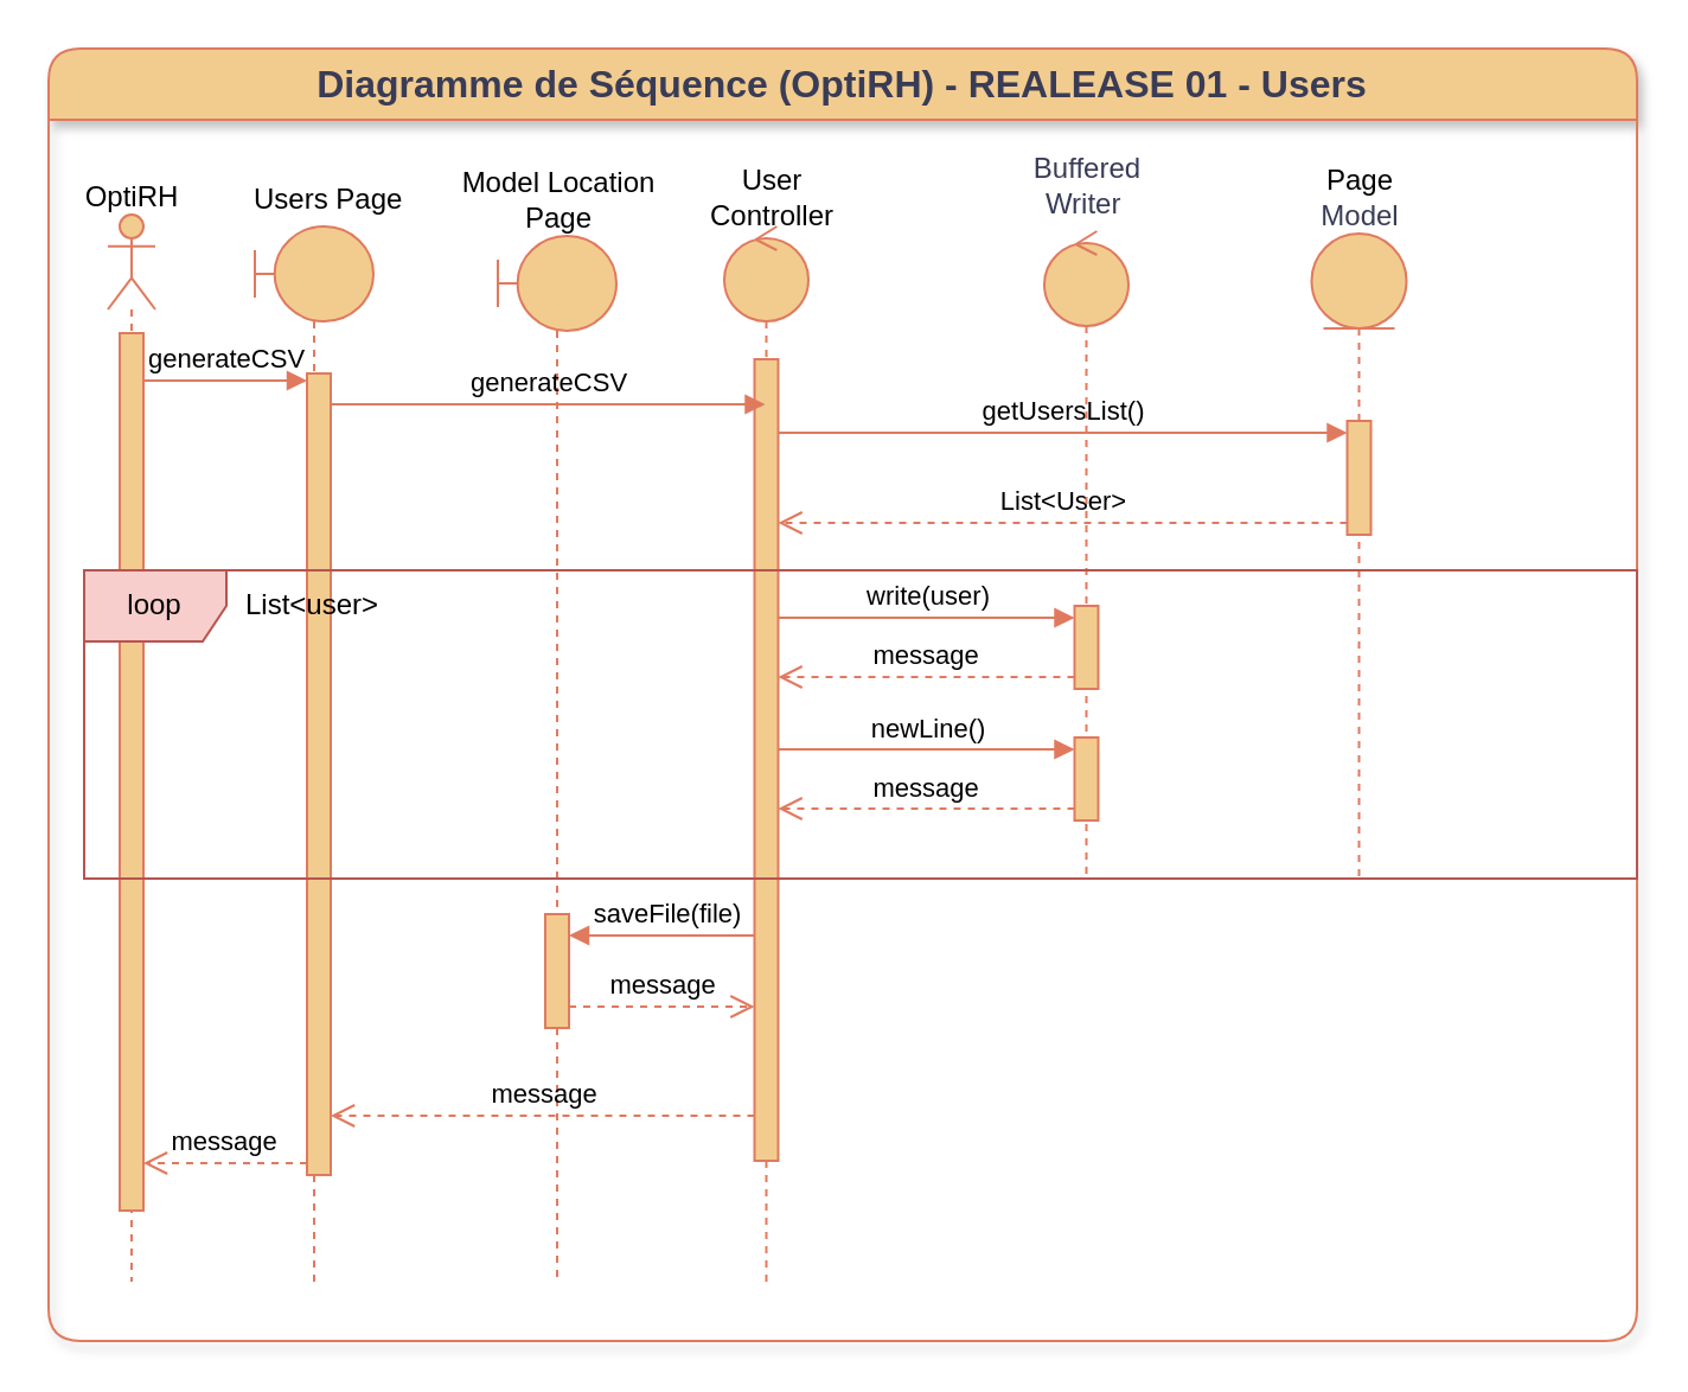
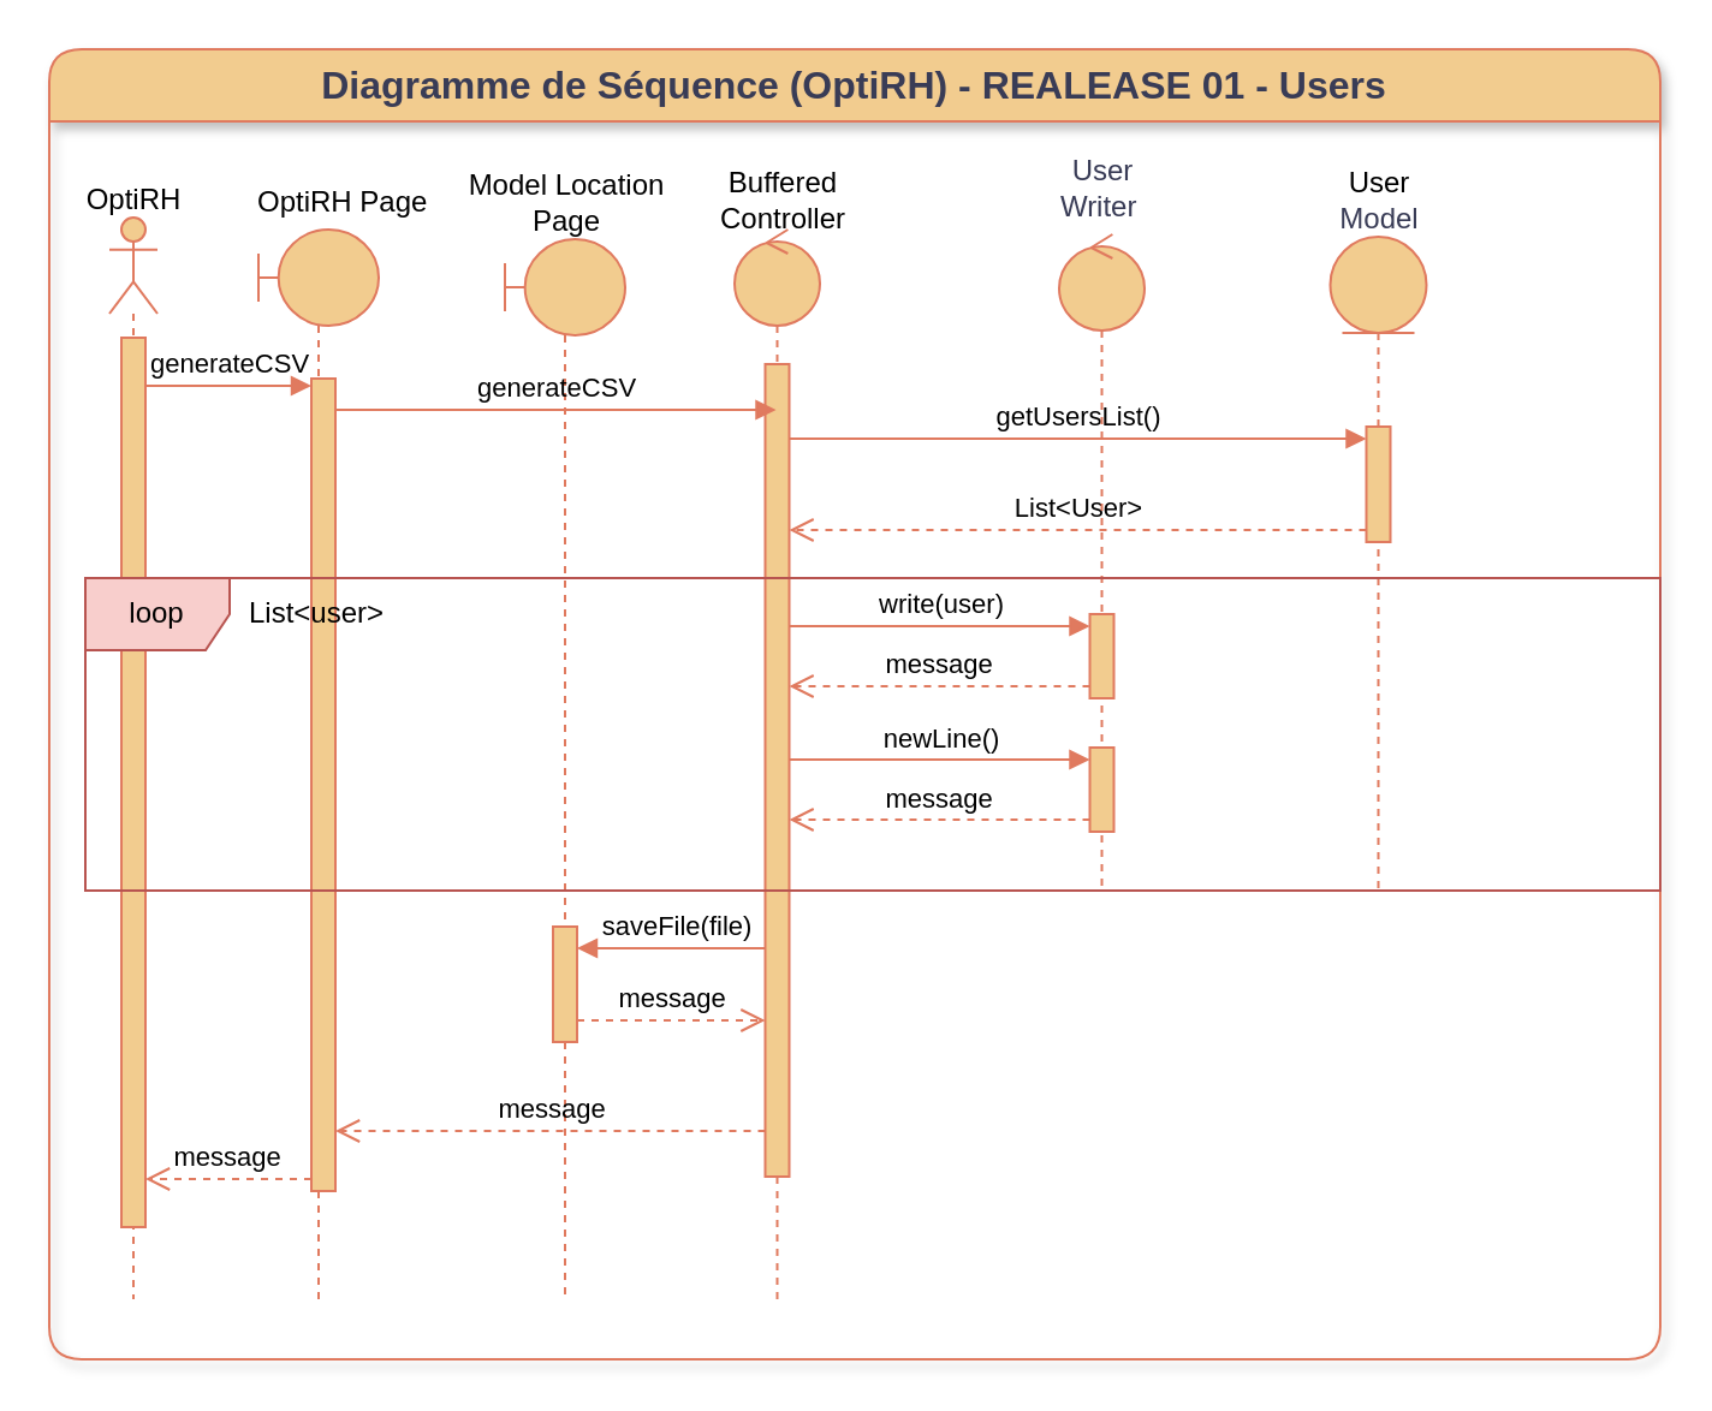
- <mxCell id="19" value="Buffered&lt;br&gt;Writer&amp;nbsp;&lt;font color=&quot;#000000&quot;&gt;&lt;br&gt;&lt;/font&gt;" style="text;html=1;align=center;verticalAlign=middle;resizable=0;points=[];autosize=1;strokeColor=none;fillColor=none;fontColor=#393C56;labelBackgroundColor=none;" vertex="1" parent="2"><mxGeometry x="402.75" y="38" width="70" height="40" as="geometry" /></mxCell>
+ <mxCell id="19" value="User&lt;br&gt;Writer&amp;nbsp;&lt;font color=&quot;#000000&quot;&gt;&lt;br&gt;&lt;/font&gt;" style="text;html=1;align=center;verticalAlign=middle;resizable=0;points=[];autosize=1;strokeColor=none;fillColor=none;fontColor=#393C56;labelBackgroundColor=none;" vertex="1" parent="2"><mxGeometry x="402.75" y="38" width="70" height="40" as="geometry" /></mxCell>
- <mxCell id="32" value="&lt;font color=&quot;#000000&quot;&gt;User&lt;br&gt;Controller&lt;br&gt;&lt;/font&gt;" style="text;html=1;align=center;verticalAlign=middle;resizable=0;points=[];autosize=1;strokeColor=none;fillColor=none;fontColor=#393C56;labelBackgroundColor=none;" vertex="1" parent="2"><mxGeometry x="264.5" y="43" width="80" height="40" as="geometry" /></mxCell>
+ <mxCell id="32" value="&lt;font color=&quot;#000000&quot;&gt;Buffered&lt;br&gt;Controller&lt;br&gt;&lt;/font&gt;" style="text;html=1;align=center;verticalAlign=middle;resizable=0;points=[];autosize=1;strokeColor=none;fillColor=none;fontColor=#393C56;labelBackgroundColor=none;" vertex="1" parent="2"><mxGeometry x="264.5" y="43" width="80" height="40" as="geometry" /></mxCell>
- <mxCell id="9" value="&lt;font color=&quot;#000000&quot;&gt;Page&lt;br&gt;&lt;/font&gt;Model" style="text;html=1;align=center;verticalAlign=middle;resizable=0;points=[];autosize=1;strokeColor=none;fillColor=none;fontColor=#393C56;labelBackgroundColor=none;" parent="2" vertex="1"><mxGeometry x="522.75" y="43" width="60" height="40" as="geometry" /></mxCell>
+ <mxCell id="9" value="&lt;font color=&quot;#000000&quot;&gt;User&lt;br&gt;&lt;/font&gt;Model" style="text;html=1;align=center;verticalAlign=middle;resizable=0;points=[];autosize=1;strokeColor=none;fillColor=none;fontColor=#393C56;labelBackgroundColor=none;" parent="2" vertex="1"><mxGeometry x="522.75" y="43" width="60" height="40" as="geometry" /></mxCell>
- <mxCell id="8" value="&lt;blockquote style=&quot;margin: 0 0 0 40px; border: none; padding: 0px;&quot;&gt;&lt;font color=&quot;#000000&quot;&gt;Users Page&lt;/font&gt;&lt;/blockquote&gt;" style="text;html=1;align=left;verticalAlign=middle;resizable=0;points=[];autosize=1;strokeColor=none;fillColor=none;fontColor=#393C56;labelBackgroundColor=none;" parent="2" vertex="1"><mxGeometry x="45" y="49" width="130" height="30" as="geometry" /></mxCell>
+ <mxCell id="8" value="&lt;blockquote style=&quot;margin: 0 0 0 40px; border: none; padding: 0px;&quot;&gt;&lt;font color=&quot;#000000&quot;&gt;OptiRH Page&lt;/font&gt;&lt;/blockquote&gt;" style="text;html=1;align=left;verticalAlign=middle;resizable=0;points=[];autosize=1;strokeColor=none;fillColor=none;fontColor=#393C56;labelBackgroundColor=none;" parent="2" vertex="1"><mxGeometry x="45" y="49" width="130" height="30" as="geometry" /></mxCell>
